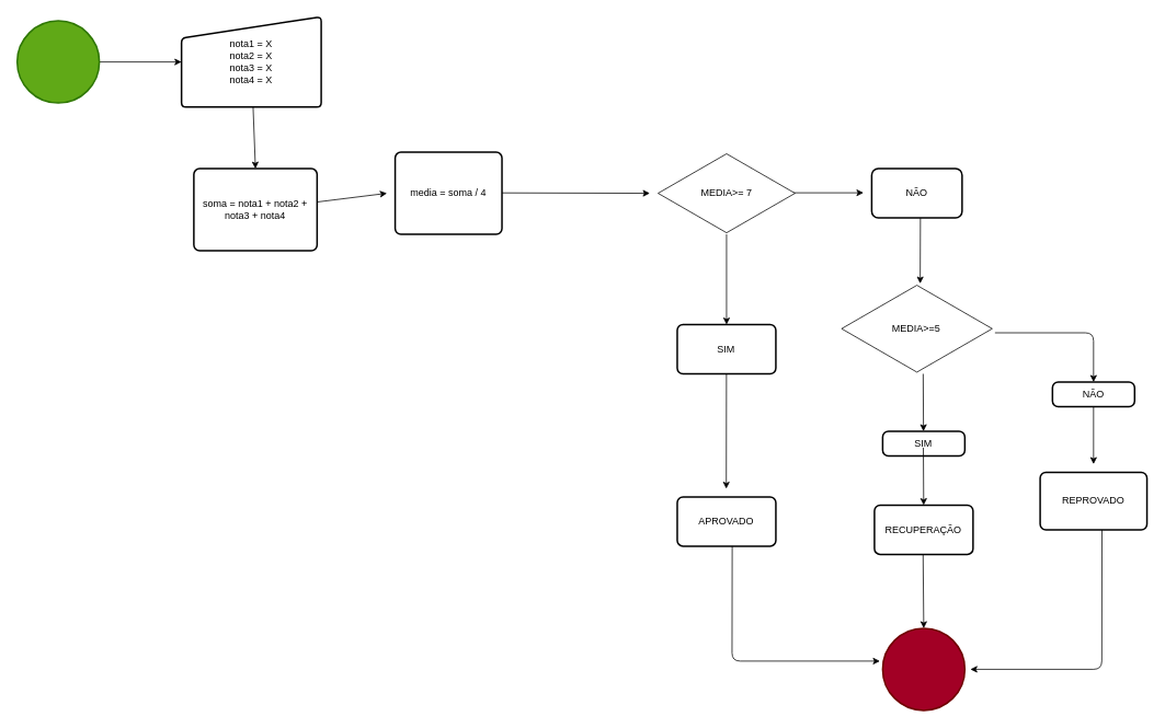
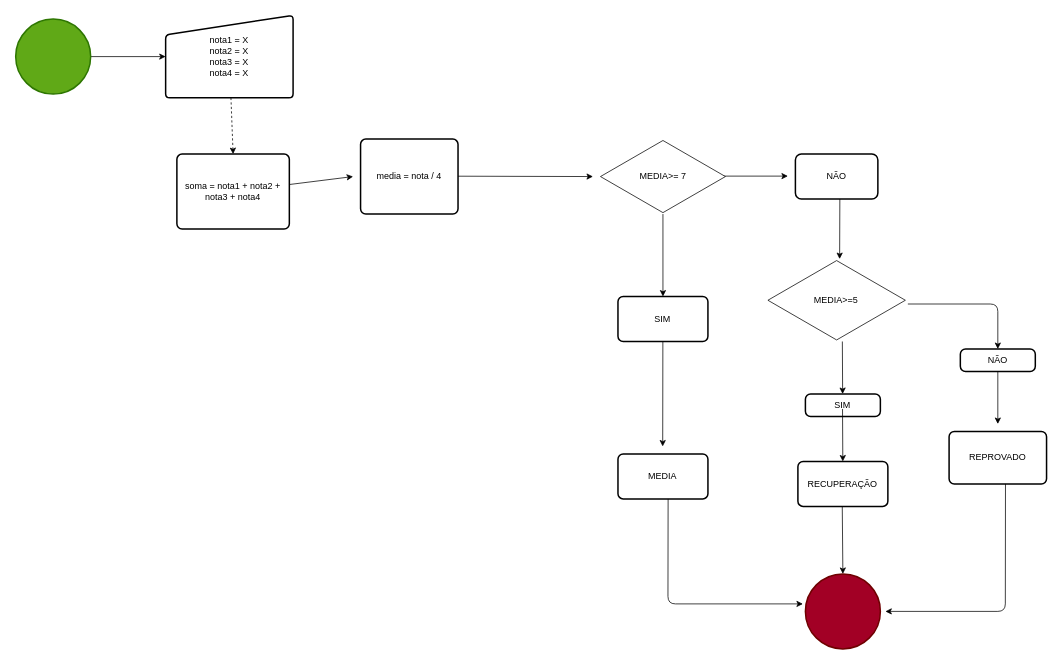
- <mxCell id="4" style="edgeStyle=none;html=1;entryX=0.5;entryY=0;entryDx=0;entryDy=0;" parent="1" source="5" target="7" edge="1"><mxGeometry relative="1" as="geometry" /></mxCell>
+ <mxCell id="4" style="edgeStyle=none;html=1;entryX=0.5;entryY=0;entryDx=0;entryDy=0;dashed=1;" parent="1" source="5" target="7" edge="1"><mxGeometry relative="1" as="geometry" /></mxCell>
- <mxCell id="8" value="media = soma / 4" style="rounded=1;whiteSpace=wrap;html=1;absoluteArcSize=1;arcSize=14;strokeWidth=2;" parent="1" vertex="1"><mxGeometry x="480" y="185" width="130" height="100" as="geometry" /></mxCell>
+ <mxCell id="8" value="media = nota / 4" style="rounded=1;whiteSpace=wrap;html=1;absoluteArcSize=1;arcSize=14;strokeWidth=2;" parent="1" vertex="1"><mxGeometry x="480" y="185" width="130" height="100" as="geometry" /></mxCell>
- <mxCell id="15" value="APROVADO" style="rounded=1;whiteSpace=wrap;html=1;absoluteArcSize=1;arcSize=14;strokeWidth=2;" vertex="1" parent="1"><mxGeometry x="823.34" y="605" width="120" height="60" as="geometry" /></mxCell>
+ <mxCell id="15" value="MEDIA" style="rounded=1;whiteSpace=wrap;html=1;absoluteArcSize=1;arcSize=14;strokeWidth=2;" vertex="1" parent="1"><mxGeometry x="823.34" y="605" width="120" height="60" as="geometry" /></mxCell>
